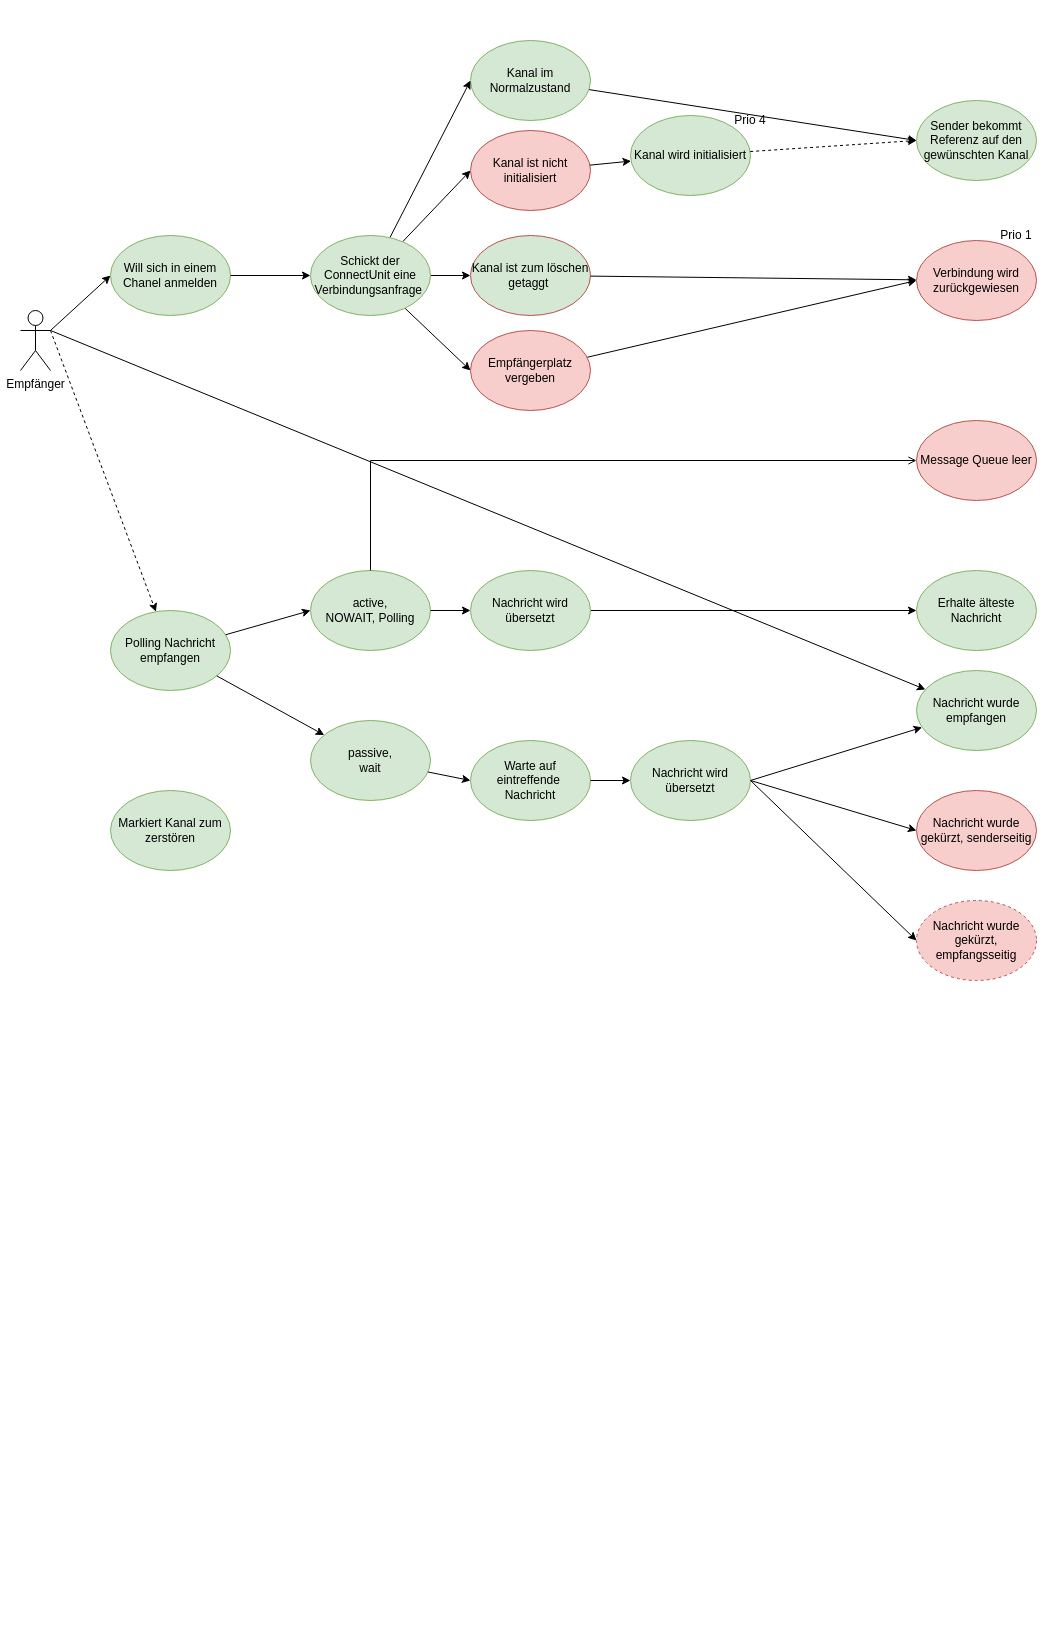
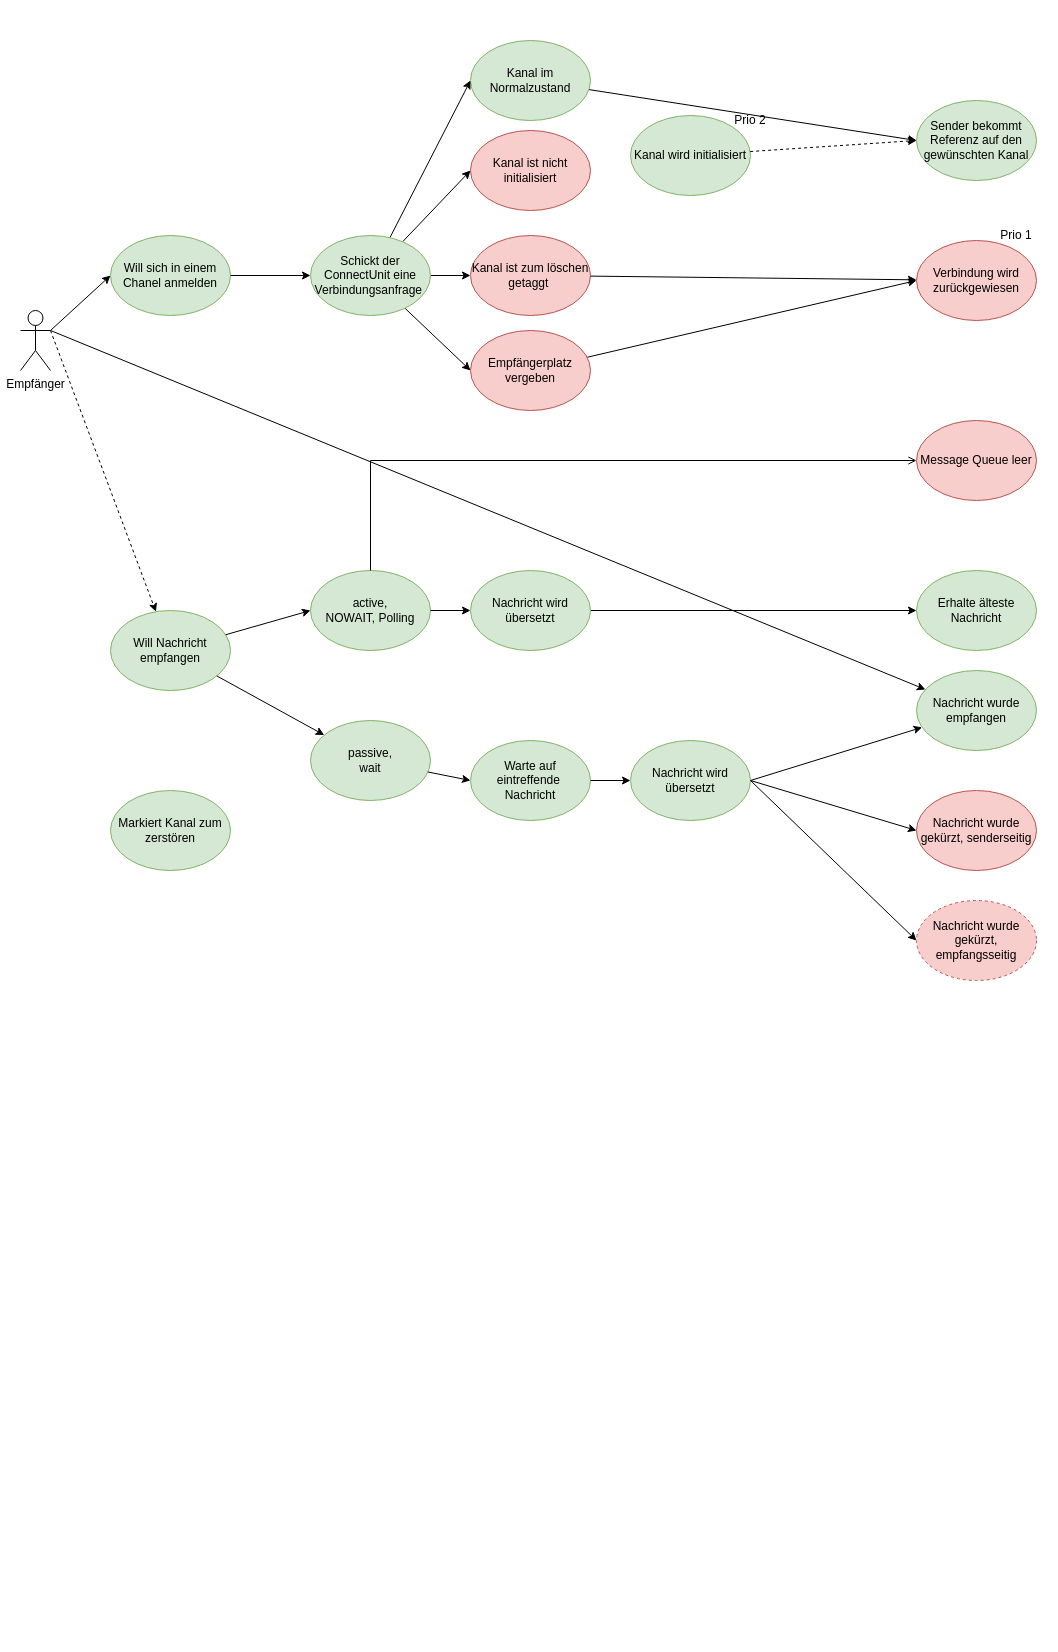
- <mxCell id="41" value="Prio 4" style="text;html=1;strokeColor=none;fillColor=none;align=center;verticalAlign=middle;whiteSpace=wrap;rounded=0;" parent="39" vertex="1"><mxGeometry x="100" y="25" width="40" height="20" as="geometry" /></mxCell>
+ <mxCell id="41" value="Prio 2" style="text;html=1;strokeColor=none;fillColor=none;align=center;verticalAlign=middle;whiteSpace=wrap;rounded=0;" parent="39" vertex="1"><mxGeometry x="100" y="25" width="40" height="20" as="geometry" /></mxCell>
- <mxCell id="47" style="edgeStyle=none;rounded=0;orthogonalLoop=1;jettySize=auto;html=1;" parent="6" source="46" target="40" edge="1"><mxGeometry relative="1" as="geometry" /></mxCell>
- <mxCell id="43" value="Kanal ist zum löschen getaggt&amp;nbsp;" style="ellipse;whiteSpace=wrap;html=1;fillColor=#d5e8d4;strokeColor=#b85450;" parent="6" vertex="1"><mxGeometry x="360" y="215" width="120" height="80" as="geometry" /></mxCell>
+ <mxCell id="43" value="Kanal ist zum löschen getaggt&amp;nbsp;" style="ellipse;whiteSpace=wrap;html=1;fillColor=#f8cecc;strokeColor=#b85450;" parent="6" vertex="1"><mxGeometry x="360" y="215" width="120" height="80" as="geometry" /></mxCell>
- <mxCell id="7" value="&lt;span style=&quot;font-weight: normal;&quot;&gt;Polling Nachricht empfangen&lt;/span&gt;" style="ellipse;whiteSpace=wrap;html=1;fillColor=#d5e8d4;strokeColor=#82b366;fontStyle=1" parent="6" vertex="1"><mxGeometry y="590" width="120" height="80" as="geometry" /></mxCell>
+ <mxCell id="7" value="&lt;span style=&quot;font-weight: normal;&quot;&gt;Will Nachricht empfangen&lt;/span&gt;" style="ellipse;whiteSpace=wrap;html=1;fillColor=#d5e8d4;strokeColor=#82b366;fontStyle=1" parent="6" vertex="1"><mxGeometry y="590" width="120" height="80" as="geometry" /></mxCell>
